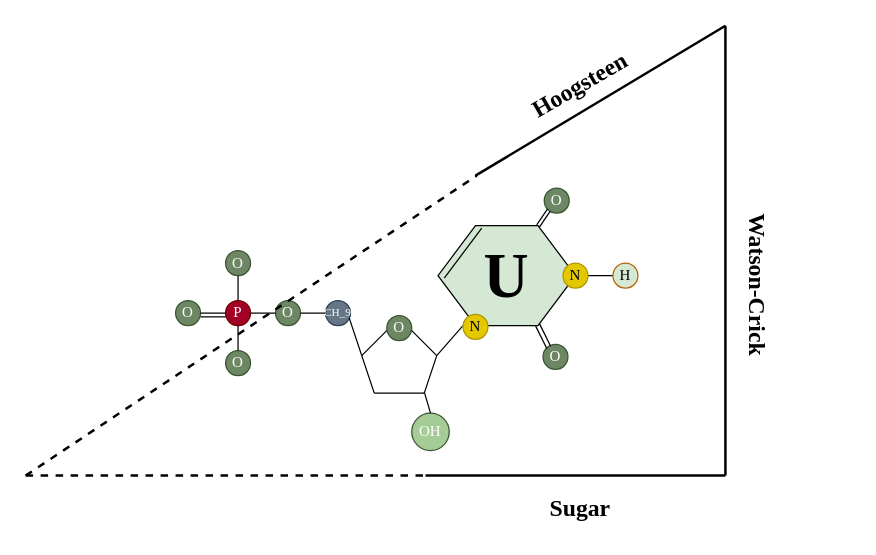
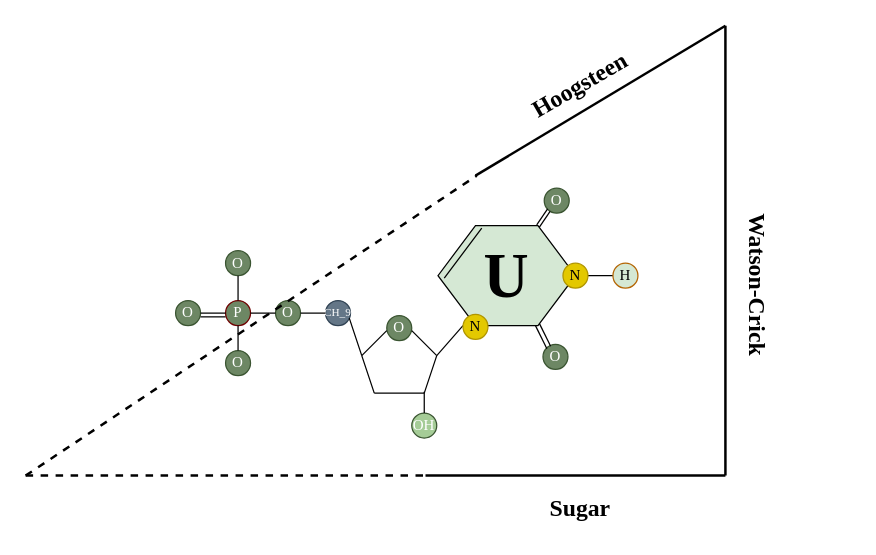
- <mxCell id="3" value="P" style="ellipse;whiteSpace=wrap;html=1;aspect=fixed;fontFamily=CMU Bright;fillColor=#a20025;fontColor=#ffffff;strokeColor=#6F0000;" vertex="1" parent="2"><mxGeometry x="40" y="40" width="20" height="20" as="geometry" /></mxCell>
+ <mxCell id="3" value="P" style="ellipse;whiteSpace=wrap;html=1;aspect=fixed;fontFamily=CMU Bright;fillColor=#6d8764;fontColor=#ffffff;strokeColor=#6F0000;" vertex="1" parent="2"><mxGeometry x="40" y="40" width="20" height="20" as="geometry" /></mxCell>
- <mxCell id="23" value="OH" style="ellipse;whiteSpace=wrap;html=1;aspect=fixed;fontFamily=CMU Bright;fillColor=#A5CC97;fontColor=#ffffff;strokeColor=#3A5431;" vertex="1" parent="2"><mxGeometry x="189" y="130" width="30" height="30" as="geometry" /></mxCell>
+ <mxCell id="23" value="OH" style="ellipse;whiteSpace=wrap;html=1;aspect=fixed;fontFamily=CMU Bright;fillColor=#A5CC97;fontColor=#ffffff;strokeColor=#3A5431;" vertex="1" parent="2"><mxGeometry x="189" y="130" width="20" height="20" as="geometry" /></mxCell>
